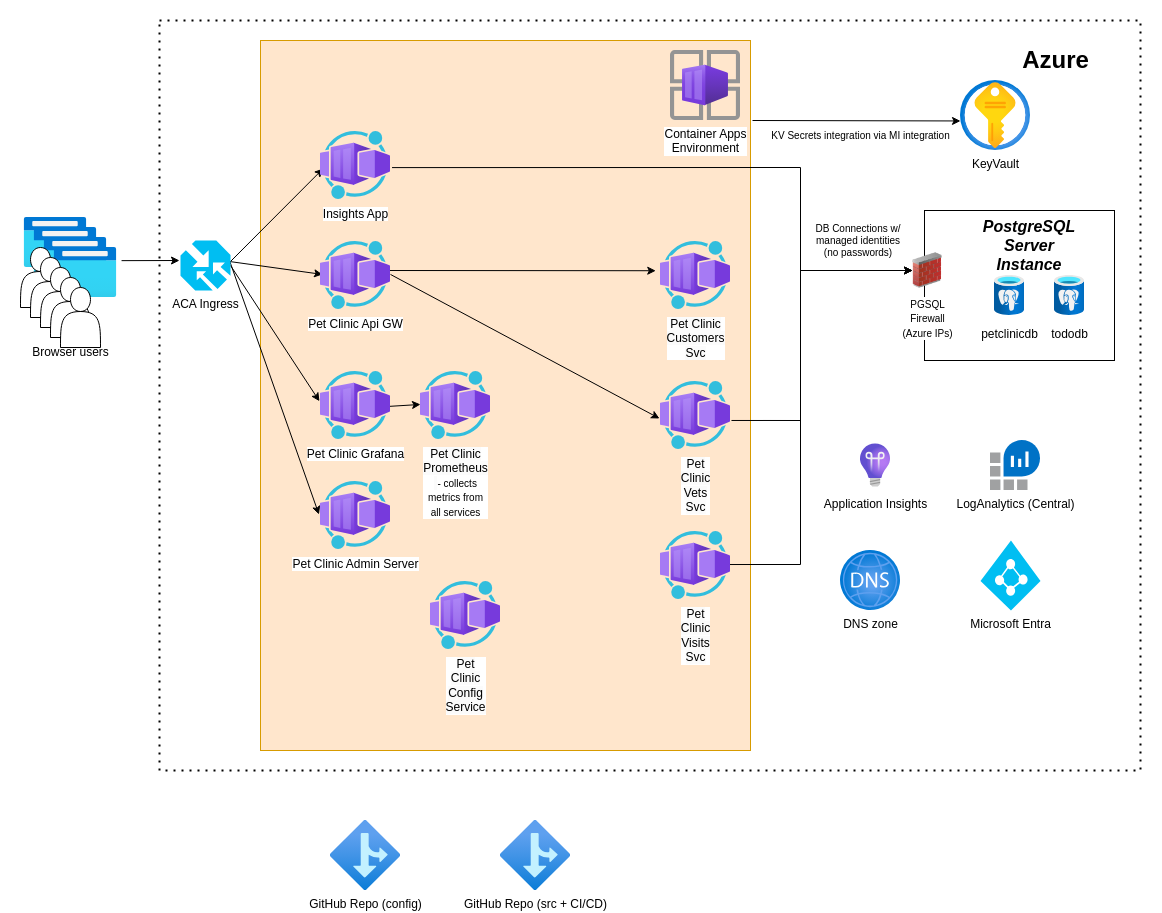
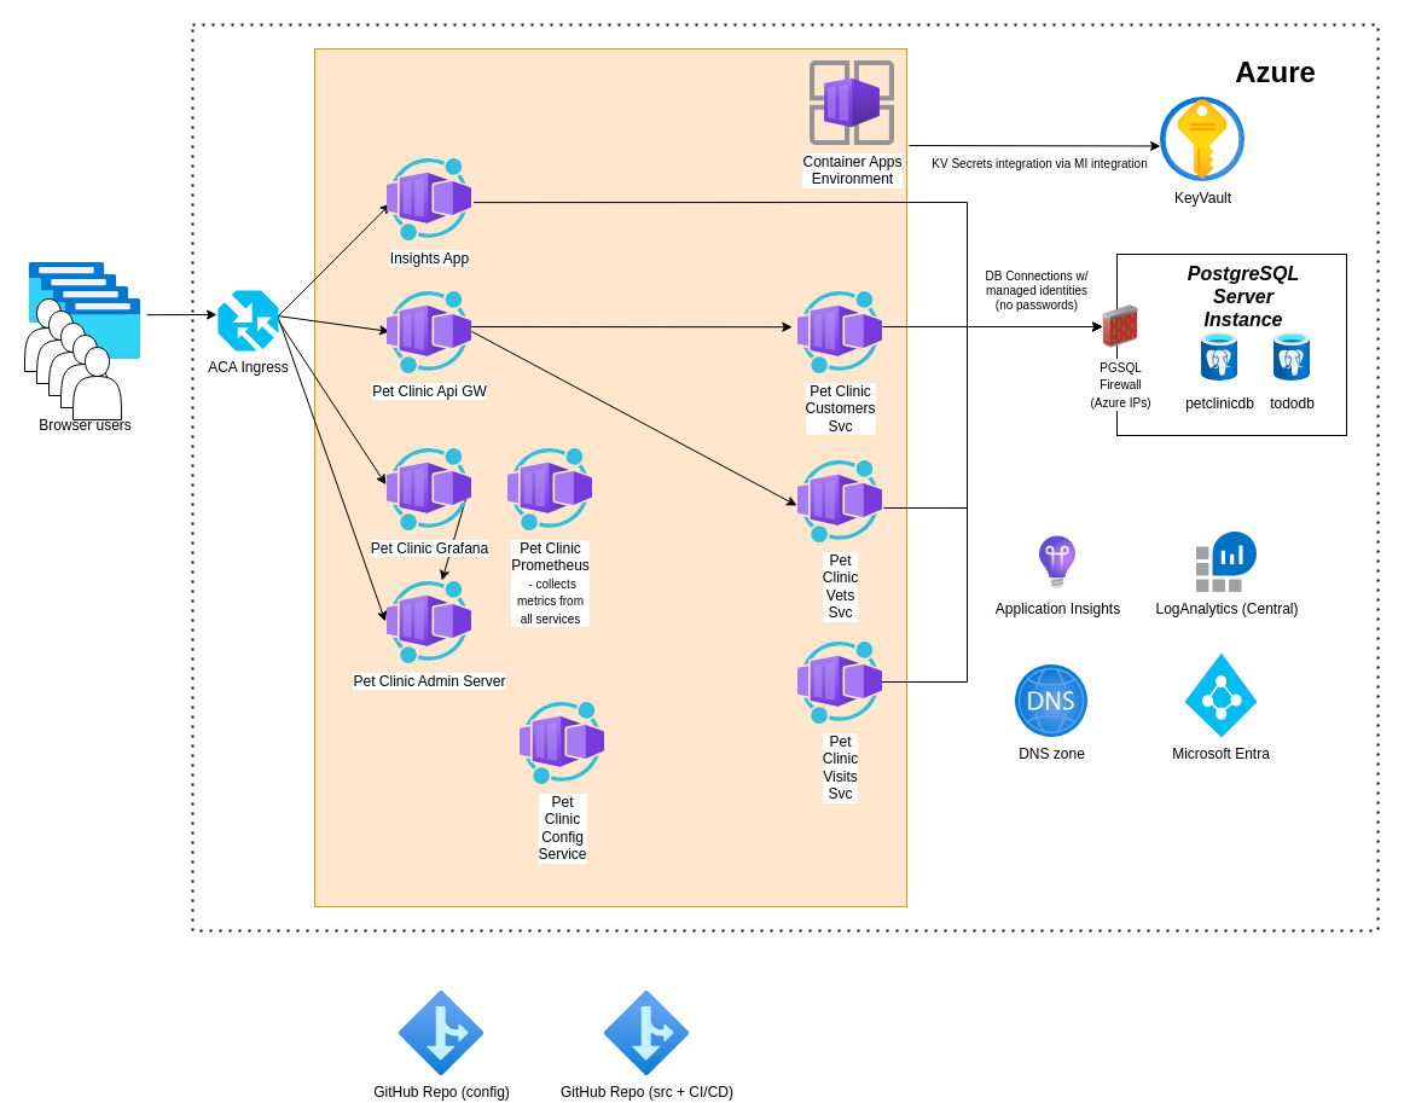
+ <mxCell id="23" value="" style="endArrow=classic;html=1;rounded=0;exitX=1;exitY=0.429;exitDx=0;exitDy=0;exitPerimeter=0;entryX=0;entryY=0.5;entryDx=0;entryDy=0;" parent="1" source="50" edge="1" target="24"><mxGeometry width="50" height="50" relative="1" as="geometry"><mxPoint x="704.75" y="270.24" as="sourcePoint" /><mxPoint x="860" y="360" as="targetPoint" /></mxGeometry></mxCell>
- <mxCell id="32" value="" style="endArrow=classic;html=1;rounded=0;entryX=0;entryY=0.485;entryDx=0;entryDy=0;entryPerimeter=0;exitX=0.957;exitY=0.514;exitDx=0;exitDy=0;exitPerimeter=0;" parent="1" source="46" target="48" edge="1"><mxGeometry width="50" height="50" relative="1" as="geometry"><mxPoint x="385.75" y="386.24" as="sourcePoint" /><mxPoint x="455.25" y="386.24" as="targetPoint" /></mxGeometry></mxCell>
+ <mxCell id="32" value="" style="endArrow=classic;html=1;rounded=0;exitX=0.957;exitY=0.514;exitDx=0;exitDy=0;exitPerimeter=0;" parent="1" source="46" target="47" edge="1"><mxGeometry width="50" height="50" relative="1" as="geometry"><mxPoint x="385.75" y="386.24" as="sourcePoint" /><mxPoint x="455.25" y="386.24" as="targetPoint" /></mxGeometry></mxCell>
